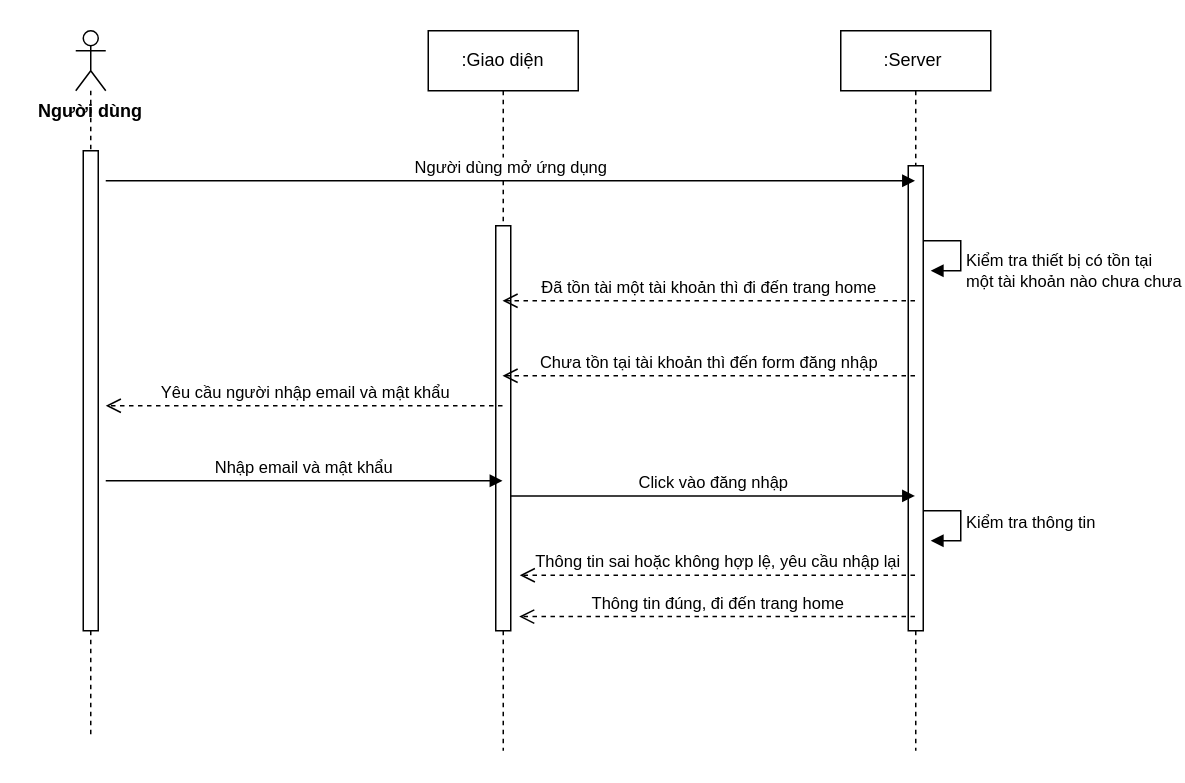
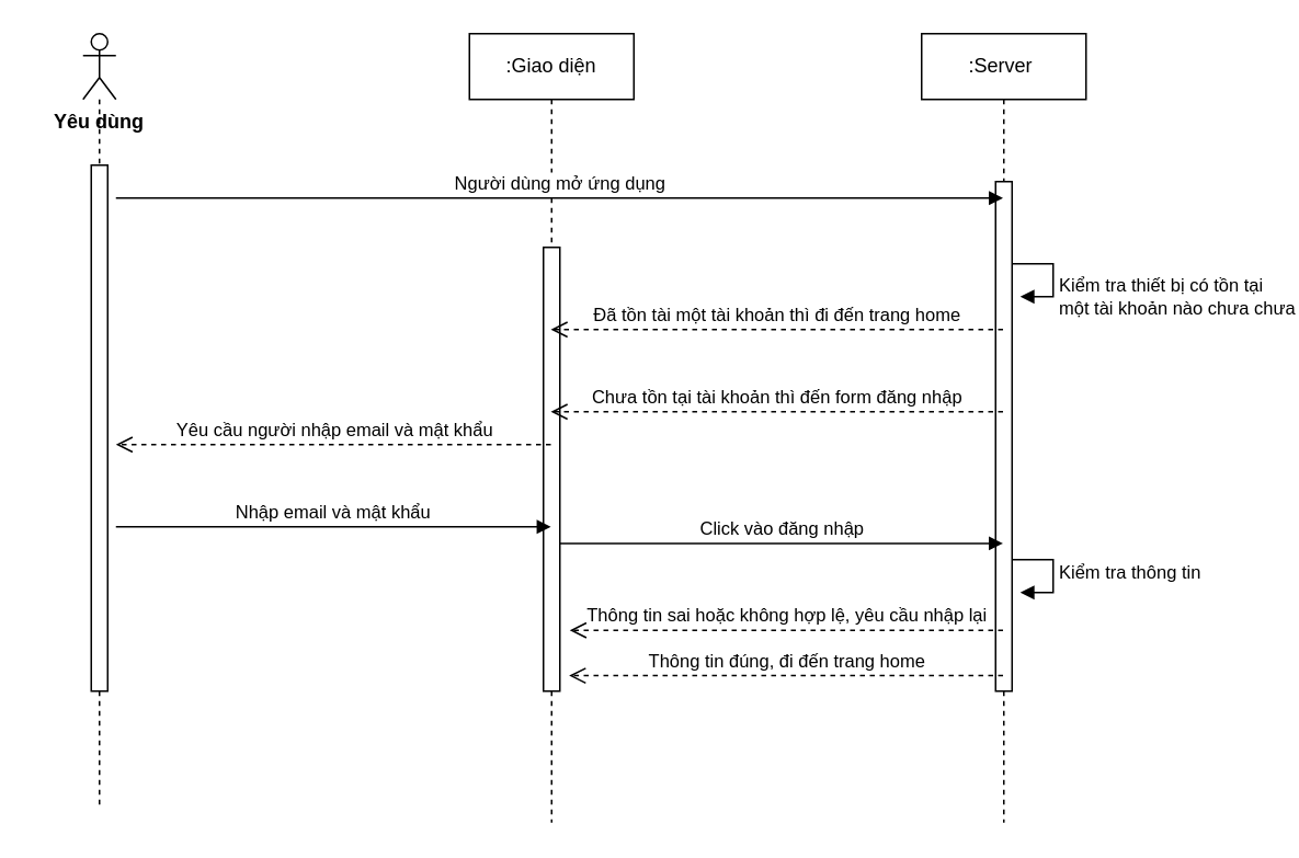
- <mxCell id="17" value="Người dùng" style="text;align=center;fontStyle=1;verticalAlign=middle;spacingLeft=3;spacingRight=3;strokeColor=none;rotatable=0;points=[[0,0.5],[1,0.5]];portConstraint=eastwest;" vertex="1" parent="1"><mxGeometry x="20" y="60" width="80" height="26" as="geometry" /></mxCell>
+ <mxCell id="17" value="Yêu dùng" style="text;align=center;fontStyle=1;verticalAlign=middle;spacingLeft=3;spacingRight=3;strokeColor=none;rotatable=0;points=[[0,0.5],[1,0.5]];portConstraint=eastwest;" vertex="1" parent="1"><mxGeometry x="20" y="60" width="80" height="26" as="geometry" /></mxCell>
